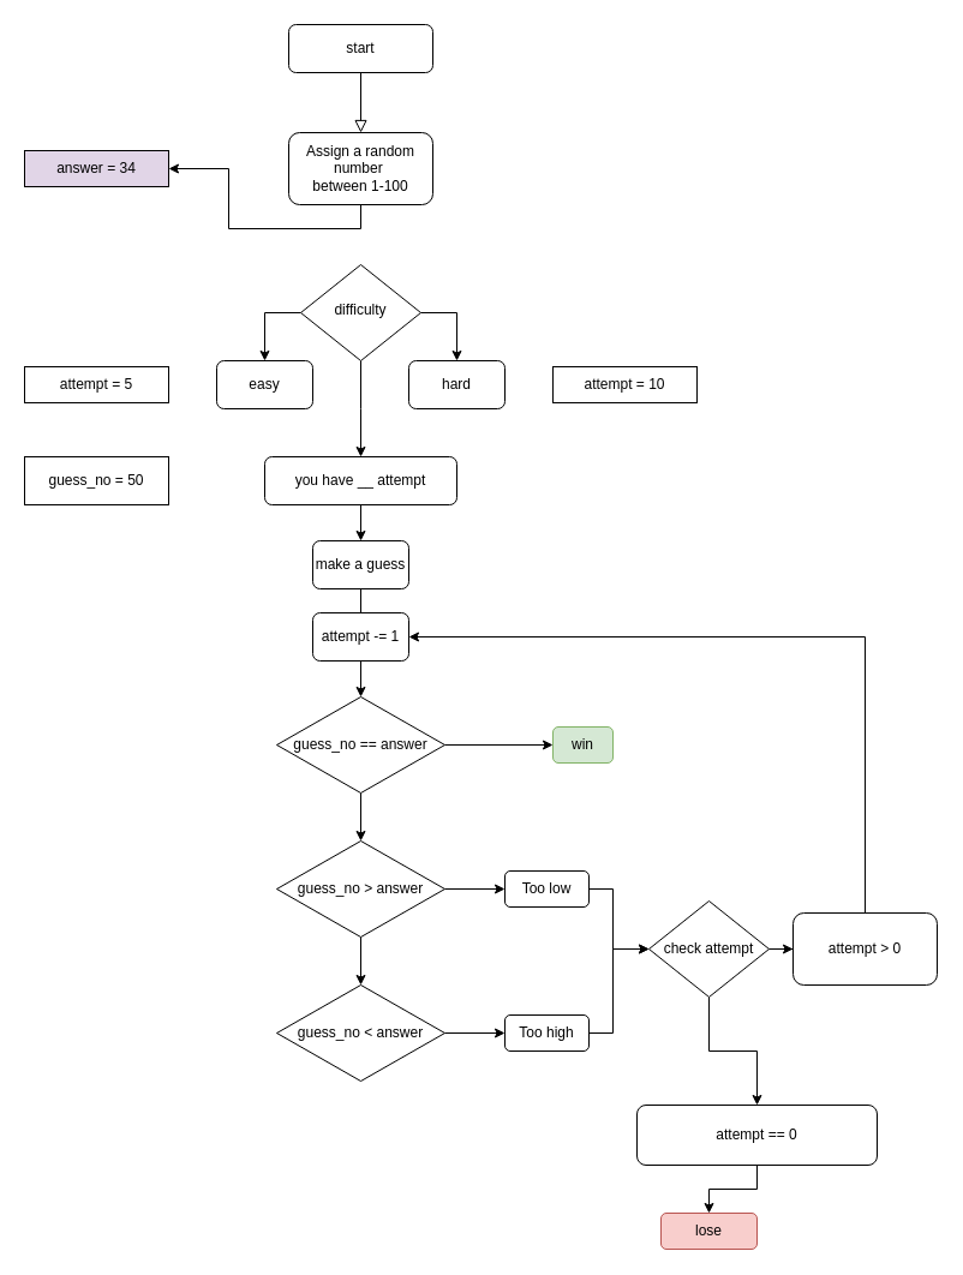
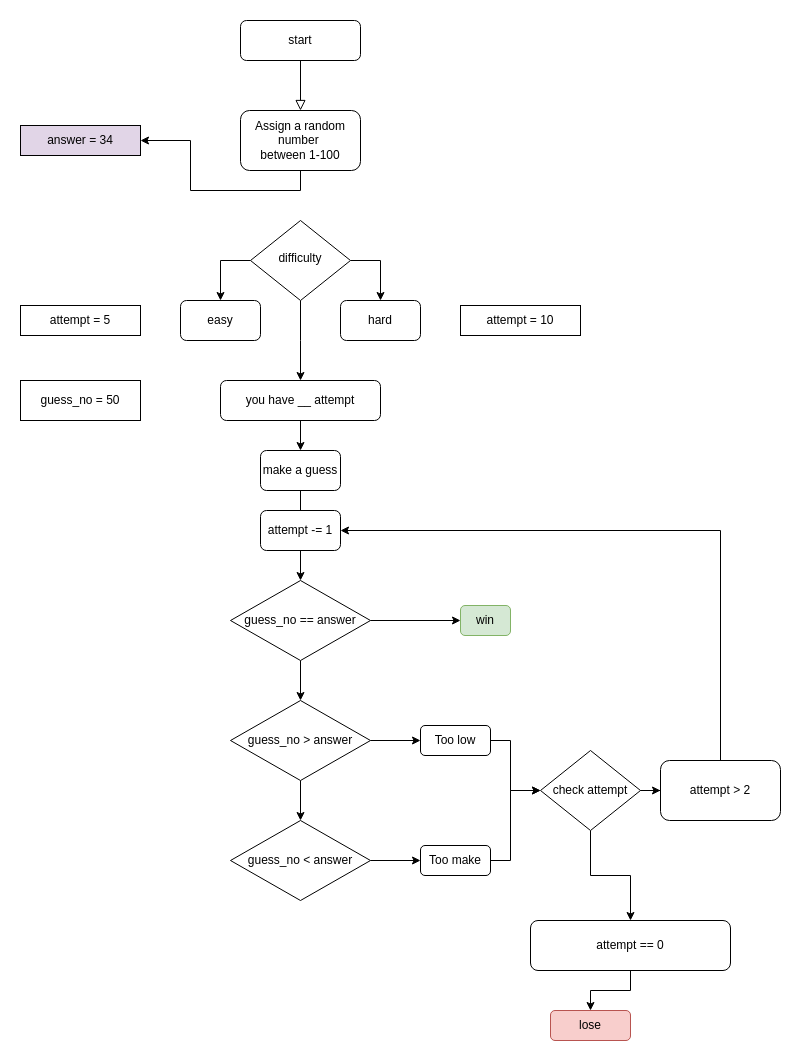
- <mxCell id="41" value="attempt &amp;gt; 0" style="rounded=1;whiteSpace=wrap;html=1;" parent="1" vertex="1"><mxGeometry x="660" y="760" width="120" height="60" as="geometry" /></mxCell>
+ <mxCell id="41" value="attempt &amp;gt; 2" style="rounded=1;whiteSpace=wrap;html=1;" parent="1" vertex="1"><mxGeometry x="660" y="760" width="120" height="60" as="geometry" /></mxCell>
- <mxCell id="33" value="Too high" style="rounded=1;whiteSpace=wrap;html=1;" parent="1" vertex="1"><mxGeometry x="420" y="845" width="70" height="30" as="geometry" /></mxCell>
+ <mxCell id="33" value="Too make" style="rounded=1;whiteSpace=wrap;html=1;" parent="1" vertex="1"><mxGeometry x="420" y="845" width="70" height="30" as="geometry" /></mxCell>
